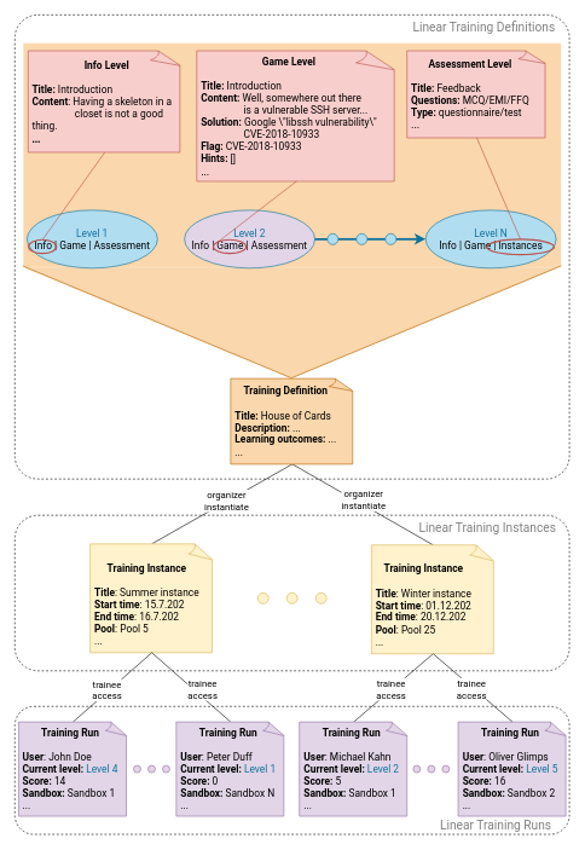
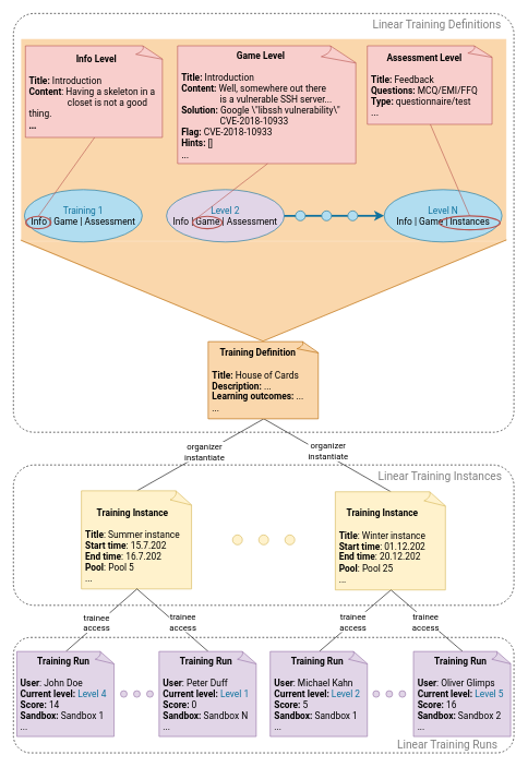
- <mxCell id="47" value="&lt;font data-font-src=&quot;https://fonts.googleapis.com/css?family=Roboto&quot; style=&quot;font-size: 14px;&quot; face=&quot;Roboto&quot; color=&quot;#10739E&quot;&gt;Level 1&lt;/font&gt;&lt;font data-font-src=&quot;https://fonts.googleapis.com/css?family=Roboto&quot; style=&quot;font-size: 14px;&quot; face=&quot;Roboto&quot;&gt;&lt;br style=&quot;font-size: 14px;&quot;&gt;Info | Game | Assessment &lt;/font&gt;" style="ellipse;whiteSpace=wrap;html=1;strokeWidth=1;fillColor=#b1ddf0;strokeColor=#10739e;fontSize=14;" parent="1" vertex="1"><mxGeometry x="36.86" y="289.25" width="180" height="80" as="geometry" /></mxCell>
+ <mxCell id="47" value="&lt;font data-font-src=&quot;https://fonts.googleapis.com/css?family=Roboto&quot; style=&quot;font-size: 14px;&quot; face=&quot;Roboto&quot; color=&quot;#10739E&quot;&gt;Training 1&lt;/font&gt;&lt;font data-font-src=&quot;https://fonts.googleapis.com/css?family=Roboto&quot; style=&quot;font-size: 14px;&quot; face=&quot;Roboto&quot;&gt;&lt;br style=&quot;font-size: 14px;&quot;&gt;Info | Game | Assessment &lt;/font&gt;" style="ellipse;whiteSpace=wrap;html=1;strokeWidth=1;fillColor=#b1ddf0;strokeColor=#10739e;fontSize=14;" parent="1" vertex="1"><mxGeometry x="36.86" y="289.25" width="180" height="80" as="geometry" /></mxCell>
